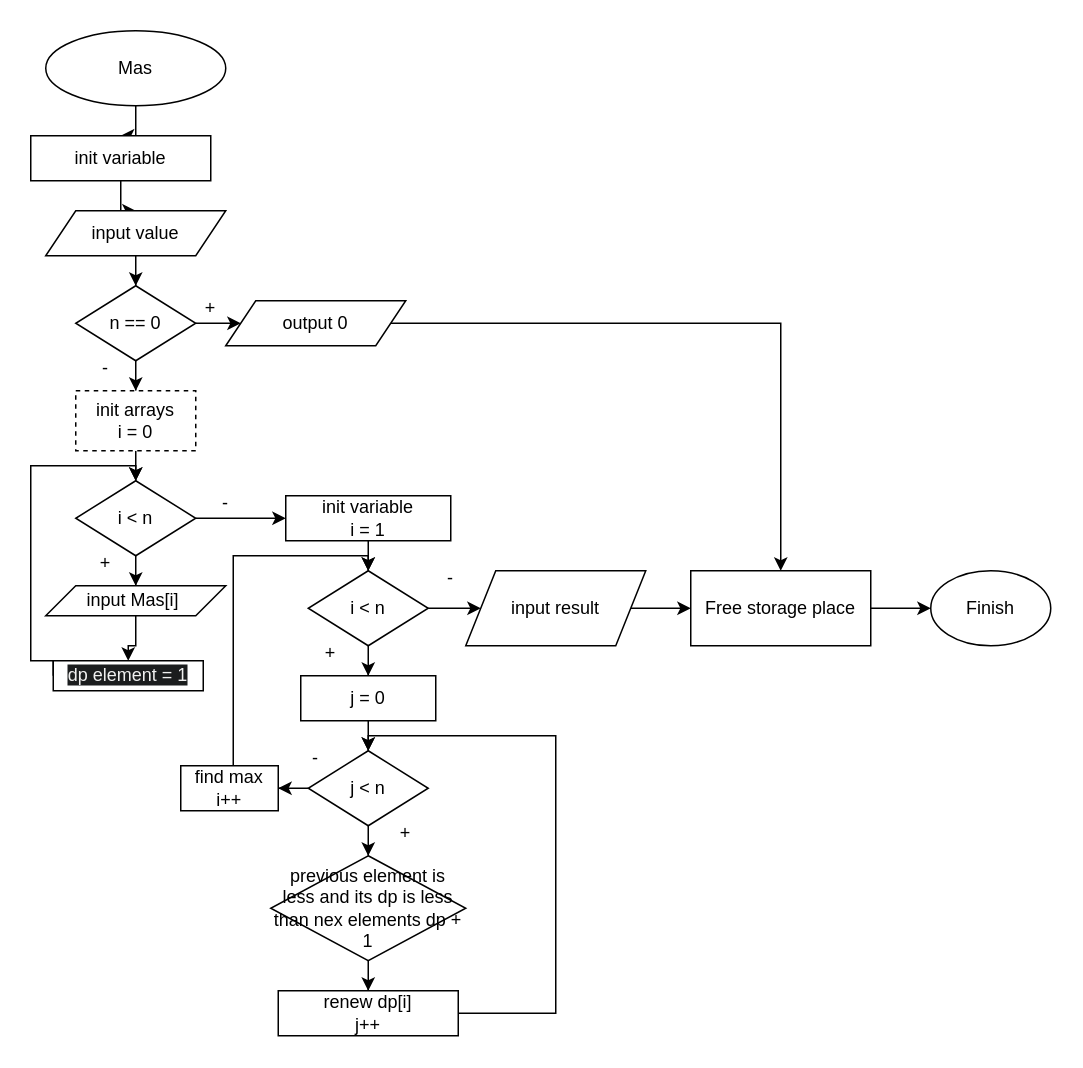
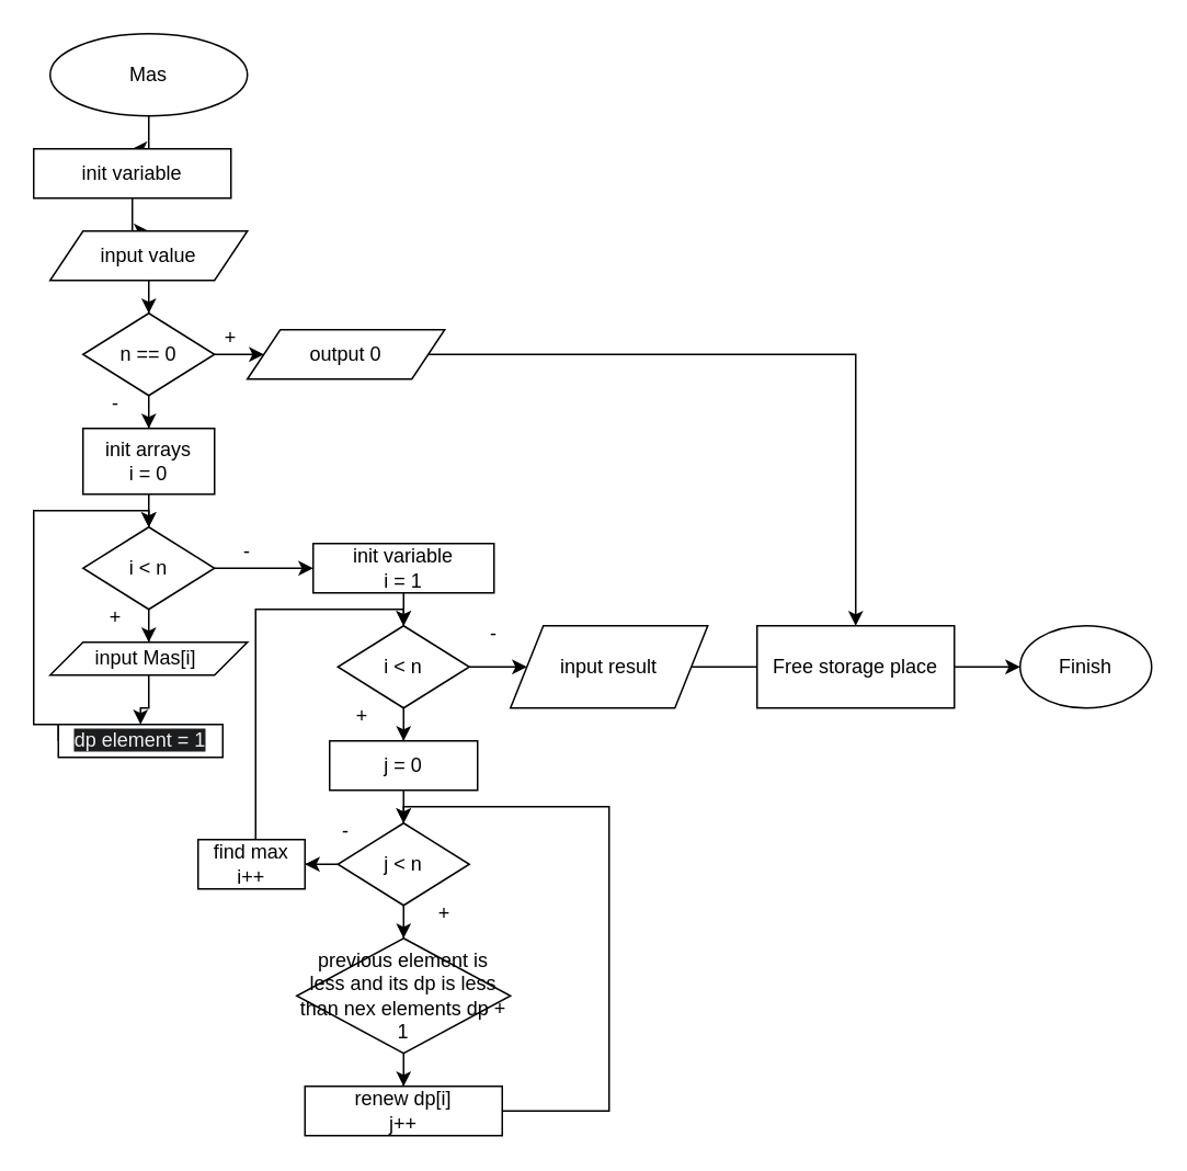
- <mxCell id="14" value="init arrays&lt;div&gt;i = 0&lt;/div&gt;" style="whiteSpace=wrap;html=1;dashed=1;" vertex="1" parent="1"><mxGeometry x="50" y="260" width="80" height="40" as="geometry" /></mxCell>
+ <mxCell id="14" value="init arrays&lt;div&gt;i = 0&lt;/div&gt;" style="whiteSpace=wrap;html=1;" vertex="1" parent="1"><mxGeometry x="50" y="260" width="80" height="40" as="geometry" /></mxCell>
- <mxCell id="38" value="" style="edgeStyle=orthogonalEdgeStyle;rounded=0;orthogonalLoop=1;jettySize=auto;html=1;" edge="1" parent="1" source="39" target="41"><mxGeometry relative="1" as="geometry" /></mxCell>
+ <mxCell id="38" value="" style="edgeStyle=orthogonalEdgeStyle;rounded=0;orthogonalLoop=1;jettySize=auto;html=1;endArrow=none;" edge="1" parent="1" source="39" target="41"><mxGeometry relative="1" as="geometry" /></mxCell>
